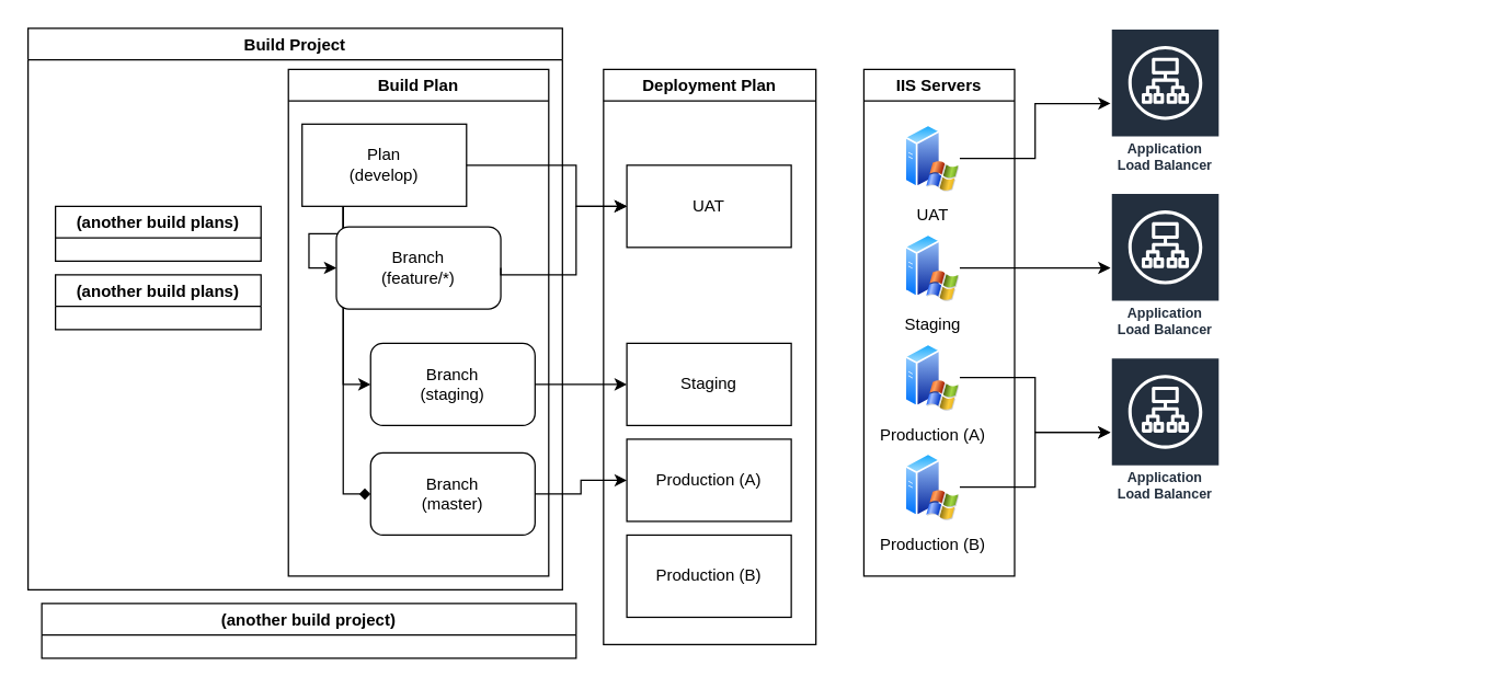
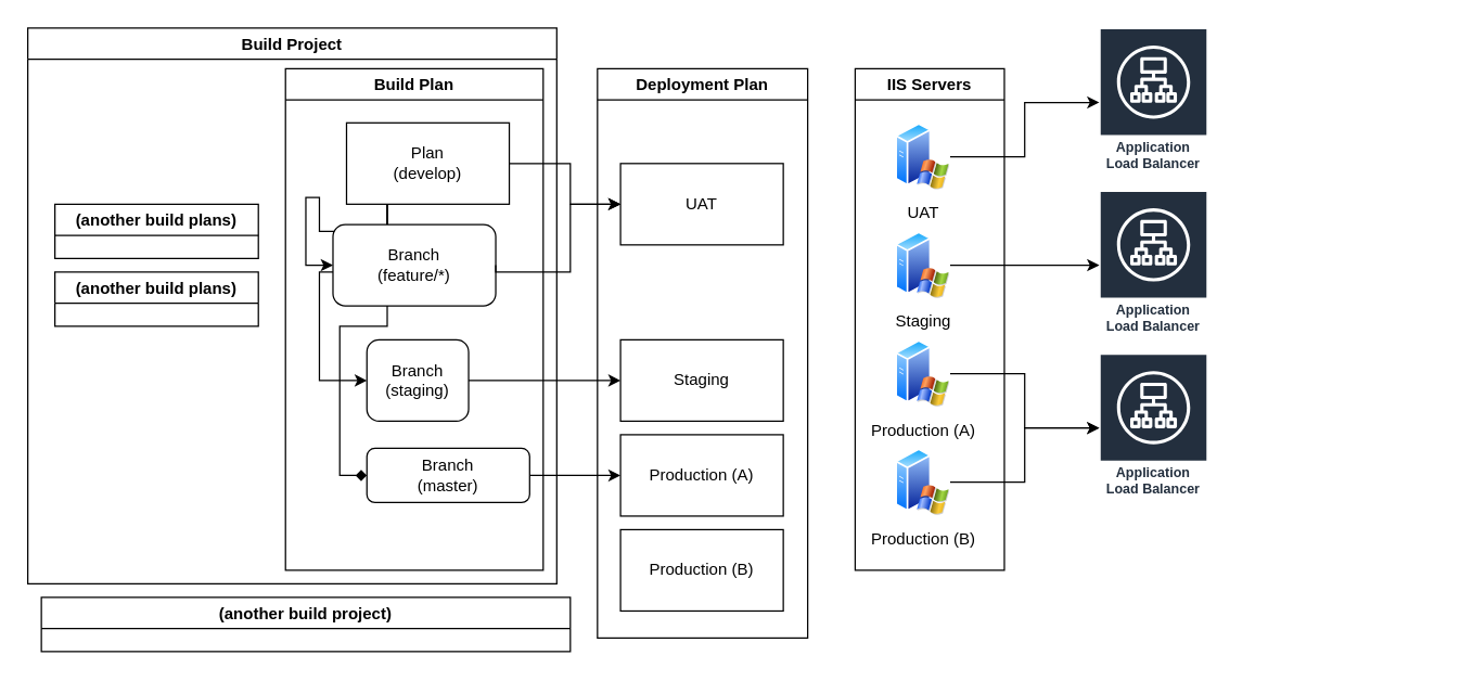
- <mxCell id="18" value="&lt;div&gt;Plan&lt;/div&gt;&lt;div&gt;(develop)&lt;br&gt;&lt;/div&gt;" style="rounded=0;whiteSpace=wrap;html=1;" parent="6" vertex="1"><mxGeometry x="220" y="90" width="120" height="60" as="geometry" /></mxCell>
+ <mxCell id="18" value="&lt;div&gt;Plan&lt;/div&gt;&lt;div&gt;(develop)&lt;br&gt;&lt;/div&gt;" style="rounded=0;whiteSpace=wrap;html=1;" parent="6" vertex="1"><mxGeometry x="255" y="90" width="120" height="60" as="geometry" /></mxCell>
- <mxCell id="20" value="&lt;div&gt;Branch&lt;/div&gt;&lt;div&gt;(staging)&lt;/div&gt;" style="rounded=1;whiteSpace=wrap;html=1;" parent="6" vertex="1"><mxGeometry x="270" y="250" width="120" height="60" as="geometry" /></mxCell>
+ <mxCell id="20" value="&lt;div&gt;Branch&lt;/div&gt;&lt;div&gt;(staging)&lt;/div&gt;" style="rounded=1;whiteSpace=wrap;html=1;" parent="6" vertex="1"><mxGeometry x="270" y="250" width="75" height="60" as="geometry" /></mxCell>
- <mxCell id="21" value="&lt;div&gt;Branch&lt;/div&gt;&lt;div&gt;(master)&lt;/div&gt;" style="rounded=1;whiteSpace=wrap;html=1;" parent="6" vertex="1"><mxGeometry x="270" y="330" width="120" height="60" as="geometry" /></mxCell>
+ <mxCell id="21" value="&lt;div&gt;Branch&lt;/div&gt;&lt;div&gt;(master)&lt;/div&gt;" style="rounded=1;whiteSpace=wrap;html=1;" parent="6" vertex="1"><mxGeometry x="270" y="330" width="120" height="40" as="geometry" /></mxCell>
